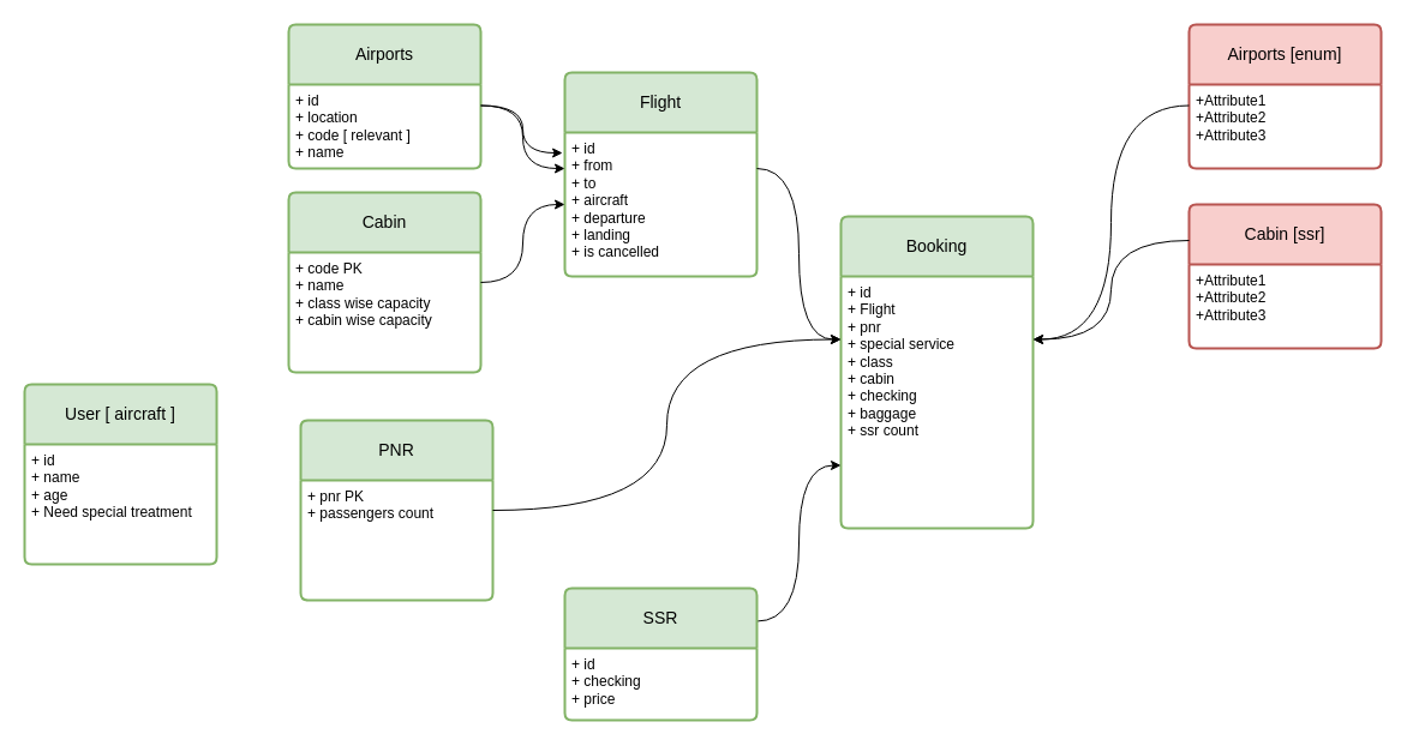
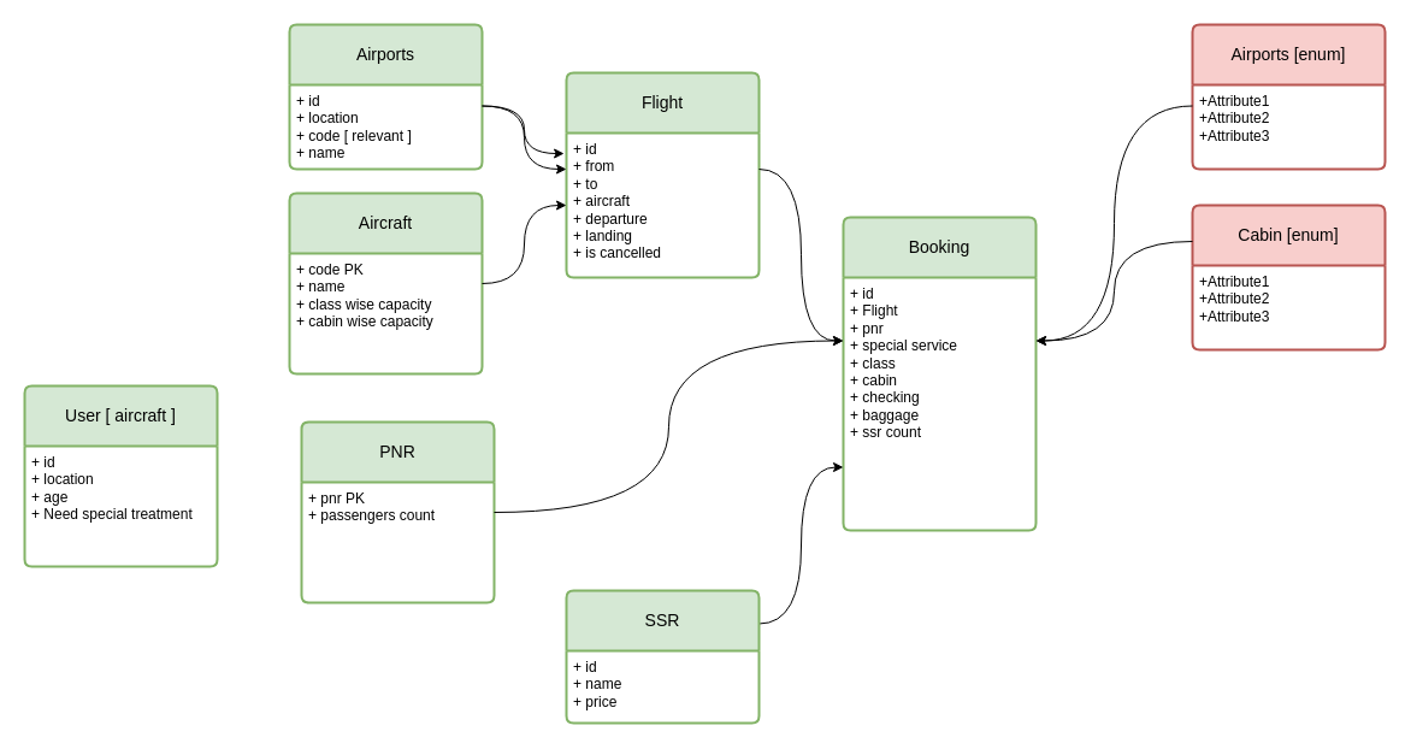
- <mxCell id="8" value="Cabin" style="swimlane;childLayout=stackLayout;horizontal=1;startSize=50;horizontalStack=0;rounded=1;fontSize=14;fontStyle=0;strokeWidth=2;resizeParent=0;resizeLast=1;shadow=0;dashed=0;align=center;arcSize=4;whiteSpace=wrap;html=1;fillColor=#d5e8d4;strokeColor=#82b366;" vertex="1" parent="1"><mxGeometry x="240" y="160" width="160" height="150" as="geometry" /></mxCell>
+ <mxCell id="8" value="Aircraft" style="swimlane;childLayout=stackLayout;horizontal=1;startSize=50;horizontalStack=0;rounded=1;fontSize=14;fontStyle=0;strokeWidth=2;resizeParent=0;resizeLast=1;shadow=0;dashed=0;align=center;arcSize=4;whiteSpace=wrap;html=1;fillColor=#d5e8d4;strokeColor=#82b366;" vertex="1" parent="1"><mxGeometry x="240" y="160" width="160" height="150" as="geometry" /></mxCell>
- <mxCell id="6" value="Cabin&amp;nbsp;[ssr]" style="swimlane;childLayout=stackLayout;horizontal=1;startSize=50;horizontalStack=0;rounded=1;fontSize=14;fontStyle=0;strokeWidth=2;resizeParent=0;resizeLast=1;shadow=0;dashed=0;align=center;arcSize=4;whiteSpace=wrap;html=1;fillColor=#f8cecc;strokeColor=#b85450;" vertex="1" parent="1"><mxGeometry x="990" y="170" width="160" height="120" as="geometry" /></mxCell>
+ <mxCell id="6" value="Cabin&amp;nbsp;[enum]" style="swimlane;childLayout=stackLayout;horizontal=1;startSize=50;horizontalStack=0;rounded=1;fontSize=14;fontStyle=0;strokeWidth=2;resizeParent=0;resizeLast=1;shadow=0;dashed=0;align=center;arcSize=4;whiteSpace=wrap;html=1;fillColor=#f8cecc;strokeColor=#b85450;" vertex="1" parent="1"><mxGeometry x="990" y="170" width="160" height="120" as="geometry" /></mxCell>
- <mxCell id="11" value="+ id&lt;br&gt;+ name&lt;br&gt;+ age&lt;br&gt;+ Need special treatment" style="align=left;strokeColor=none;fillColor=none;spacingLeft=4;fontSize=12;verticalAlign=top;resizable=0;rotatable=0;part=1;html=1;" vertex="1" parent="10"><mxGeometry y="50" width="160" height="100" as="geometry" /></mxCell>
+ <mxCell id="11" value="+ id&lt;br&gt;+ location&lt;br&gt;+ age&lt;br&gt;+ Need special treatment" style="align=left;strokeColor=none;fillColor=none;spacingLeft=4;fontSize=12;verticalAlign=top;resizable=0;rotatable=0;part=1;html=1;" vertex="1" parent="10"><mxGeometry y="50" width="160" height="100" as="geometry" /></mxCell>
- <mxCell id="27" value="+ id&lt;br&gt;+ checking&lt;br&gt;+ price" style="align=left;strokeColor=none;fillColor=none;spacingLeft=4;fontSize=12;verticalAlign=top;resizable=0;rotatable=0;part=1;html=1;" vertex="1" parent="26"><mxGeometry y="50" width="160" height="60" as="geometry" /></mxCell>
+ <mxCell id="27" value="+ id&lt;br&gt;+ name&lt;br&gt;+ price" style="align=left;strokeColor=none;fillColor=none;spacingLeft=4;fontSize=12;verticalAlign=top;resizable=0;rotatable=0;part=1;html=1;" vertex="1" parent="26"><mxGeometry y="50" width="160" height="60" as="geometry" /></mxCell>
